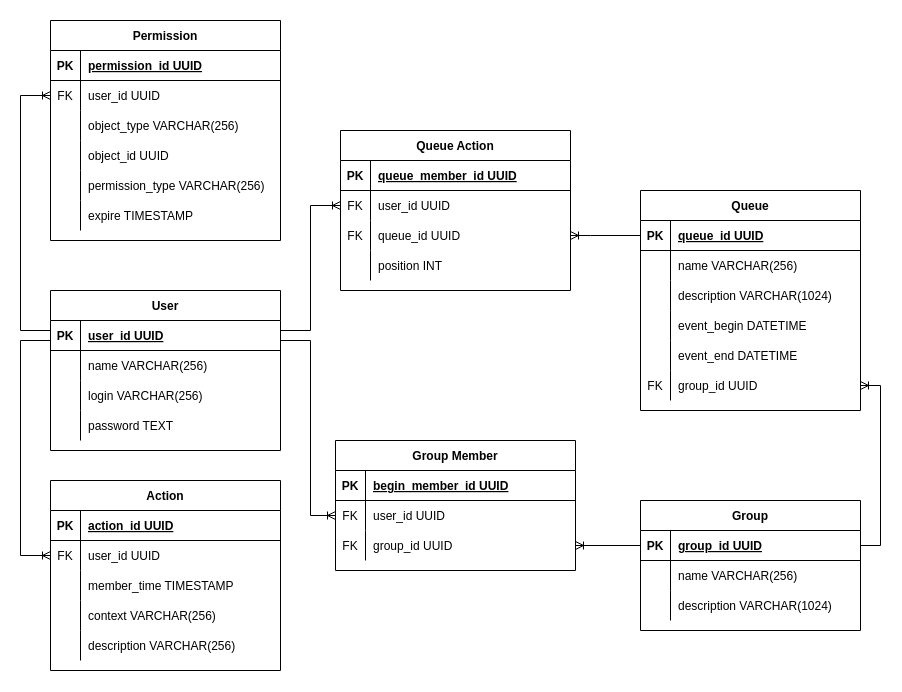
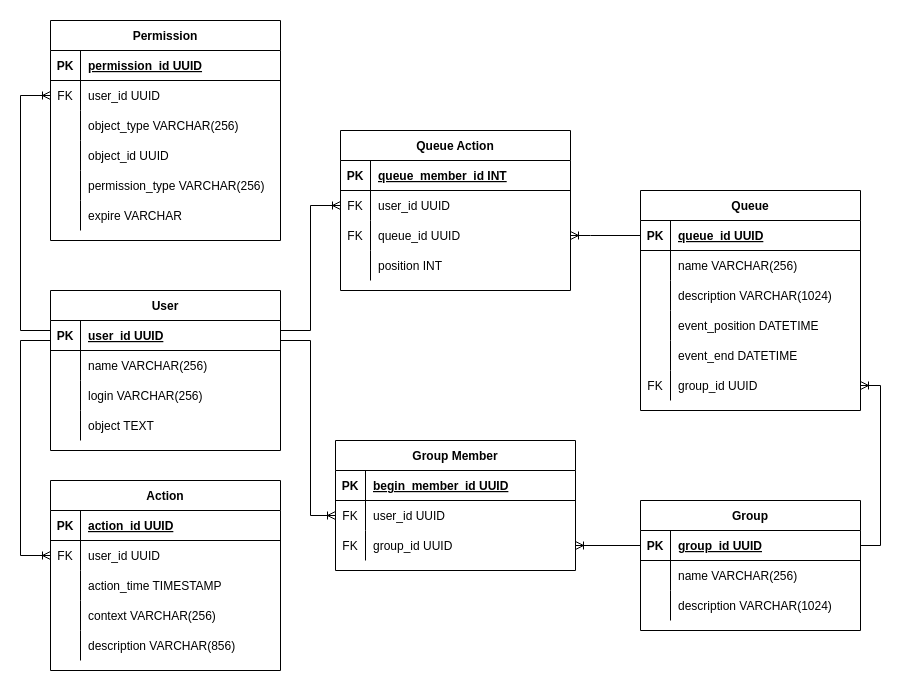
- <mxCell id="57" value="queue_member_id UUID" style="shape=partialRectangle;connectable=0;fillColor=none;top=0;left=0;bottom=0;right=0;align=left;spacingLeft=6;fontStyle=5;overflow=hidden;" parent="55" vertex="1"><mxGeometry x="30" width="200" height="30" as="geometry"><mxRectangle width="200" height="30" as="alternateBounds" /></mxGeometry></mxCell>
+ <mxCell id="57" value="queue_member_id INT" style="shape=partialRectangle;connectable=0;fillColor=none;top=0;left=0;bottom=0;right=0;align=left;spacingLeft=6;fontStyle=5;overflow=hidden;" parent="55" vertex="1"><mxGeometry x="30" width="200" height="30" as="geometry"><mxRectangle width="200" height="30" as="alternateBounds" /></mxGeometry></mxCell>
- <mxCell id="90" value="expire TIMESTAMP" style="shape=partialRectangle;connectable=0;fillColor=none;top=0;left=0;bottom=0;right=0;align=left;spacingLeft=6;overflow=hidden;" parent="88" vertex="1"><mxGeometry x="30" width="200" height="30" as="geometry"><mxRectangle width="200" height="30" as="alternateBounds" /></mxGeometry></mxCell>
+ <mxCell id="90" value="expire VARCHAR" style="shape=partialRectangle;connectable=0;fillColor=none;top=0;left=0;bottom=0;right=0;align=left;spacingLeft=6;overflow=hidden;" parent="88" vertex="1"><mxGeometry x="30" width="200" height="30" as="geometry"><mxRectangle width="200" height="30" as="alternateBounds" /></mxGeometry></mxCell>
- <mxCell id="47" value="event_begin DATETIME" style="shape=partialRectangle;connectable=0;fillColor=none;top=0;left=0;bottom=0;right=0;align=left;spacingLeft=6;overflow=hidden;" parent="45" vertex="1"><mxGeometry x="30" width="190" height="30" as="geometry"><mxRectangle width="190" height="30" as="alternateBounds" /></mxGeometry></mxCell>
+ <mxCell id="47" value="event_position DATETIME" style="shape=partialRectangle;connectable=0;fillColor=none;top=0;left=0;bottom=0;right=0;align=left;spacingLeft=6;overflow=hidden;" parent="45" vertex="1"><mxGeometry x="30" width="190" height="30" as="geometry"><mxRectangle width="190" height="30" as="alternateBounds" /></mxGeometry></mxCell>
- <mxCell id="14" value="password TEXT" style="shape=partialRectangle;connectable=0;fillColor=none;top=0;left=0;bottom=0;right=0;align=left;spacingLeft=6;overflow=hidden;" parent="12" vertex="1"><mxGeometry x="30" width="200" height="30" as="geometry"><mxRectangle width="200" height="30" as="alternateBounds" /></mxGeometry></mxCell>
+ <mxCell id="14" value="object TEXT" style="shape=partialRectangle;connectable=0;fillColor=none;top=0;left=0;bottom=0;right=0;align=left;spacingLeft=6;overflow=hidden;" parent="12" vertex="1"><mxGeometry x="30" width="200" height="30" as="geometry"><mxRectangle width="200" height="30" as="alternateBounds" /></mxGeometry></mxCell>
- <mxCell id="101" value="member_time TIMESTAMP" style="shape=partialRectangle;connectable=0;fillColor=none;top=0;left=0;bottom=0;right=0;align=left;spacingLeft=6;overflow=hidden;" parent="99" vertex="1"><mxGeometry x="30" width="200" height="30" as="geometry"><mxRectangle width="200" height="30" as="alternateBounds" /></mxGeometry></mxCell>
+ <mxCell id="101" value="action_time TIMESTAMP" style="shape=partialRectangle;connectable=0;fillColor=none;top=0;left=0;bottom=0;right=0;align=left;spacingLeft=6;overflow=hidden;" parent="99" vertex="1"><mxGeometry x="30" width="200" height="30" as="geometry"><mxRectangle width="200" height="30" as="alternateBounds" /></mxGeometry></mxCell>
- <mxCell id="107" value="description VARCHAR(256)" style="shape=partialRectangle;connectable=0;fillColor=none;top=0;left=0;bottom=0;right=0;align=left;spacingLeft=6;overflow=hidden;" parent="105" vertex="1"><mxGeometry x="30" width="200" height="30" as="geometry"><mxRectangle width="200" height="30" as="alternateBounds" /></mxGeometry></mxCell>
+ <mxCell id="107" value="description VARCHAR(856)" style="shape=partialRectangle;connectable=0;fillColor=none;top=0;left=0;bottom=0;right=0;align=left;spacingLeft=6;overflow=hidden;" parent="105" vertex="1"><mxGeometry x="30" width="200" height="30" as="geometry"><mxRectangle width="200" height="30" as="alternateBounds" /></mxGeometry></mxCell>
